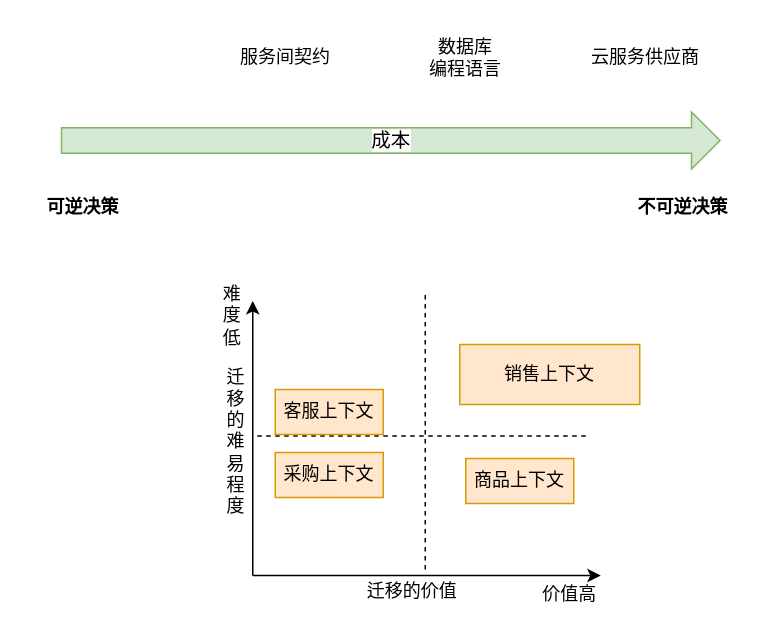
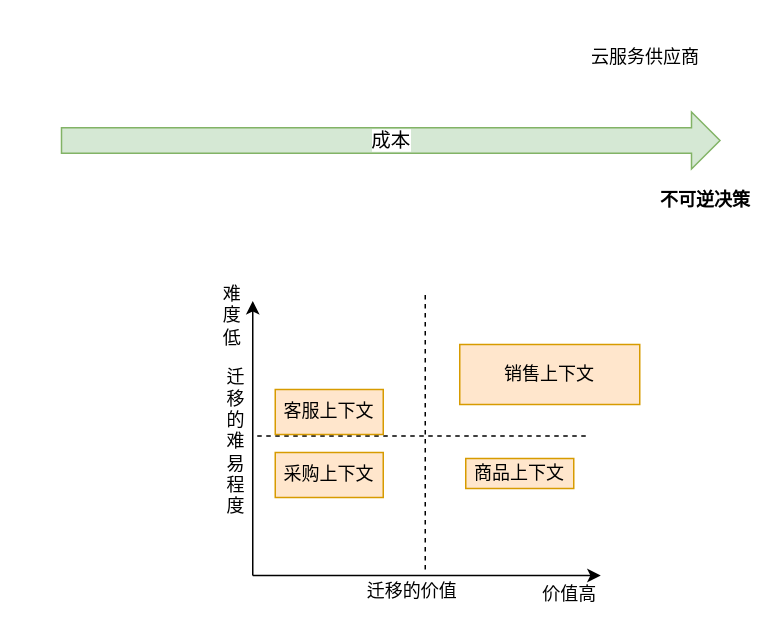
- <mxCell id="5" value="服务间契约&lt;br&gt;" style="text;html=1;strokeColor=none;fillColor=none;align=center;verticalAlign=middle;whiteSpace=wrap;rounded=0;" vertex="1" parent="1"><mxGeometry x="150" y="20.5" width="80" height="35" as="geometry" /></mxCell>
- <mxCell id="6" value="数据库&lt;br&gt;编程语言" style="text;html=1;strokeColor=none;fillColor=none;align=center;verticalAlign=middle;whiteSpace=wrap;rounded=0;" vertex="1" parent="1"><mxGeometry x="270" y="20.5" width="80" height="35" as="geometry" /></mxCell>
- <mxCell id="3" value="可逆决策" style="text;html=1;strokeColor=none;fillColor=none;align=center;verticalAlign=middle;whiteSpace=wrap;rounded=0;fontStyle=1" vertex="1" parent="1"><mxGeometry x="20" y="123" width="70" height="30" as="geometry" /></mxCell>
- <mxCell id="2" value="不可逆决策" style="text;html=1;strokeColor=none;fillColor=none;align=center;verticalAlign=middle;whiteSpace=wrap;rounded=0;fontStyle=1" vertex="1" parent="1"><mxGeometry x="420" y="123" width="70" height="30" as="geometry" /></mxCell>
+ <mxCell id="2" value="不可逆决策" style="text;html=1;strokeColor=none;fillColor=none;align=center;verticalAlign=middle;whiteSpace=wrap;rounded=0;fontStyle=1" vertex="1" parent="1"><mxGeometry x="435" y="118" width="70" height="30" as="geometry" /></mxCell>
- <mxCell id="18" value="商品上下文" style="text;html=1;strokeColor=#d79b00;fillColor=#ffe6cc;align=center;verticalAlign=middle;whiteSpace=wrap;rounded=0;" vertex="1" parent="1"><mxGeometry x="310" y="305" width="72" height="30" as="geometry" /></mxCell>
+ <mxCell id="18" value="商品上下文" style="text;html=1;strokeColor=#d79b00;fillColor=#ffe6cc;align=center;verticalAlign=middle;whiteSpace=wrap;rounded=0;" vertex="1" parent="1"><mxGeometry x="310" y="305" width="72" height="20" as="geometry" /></mxCell>
